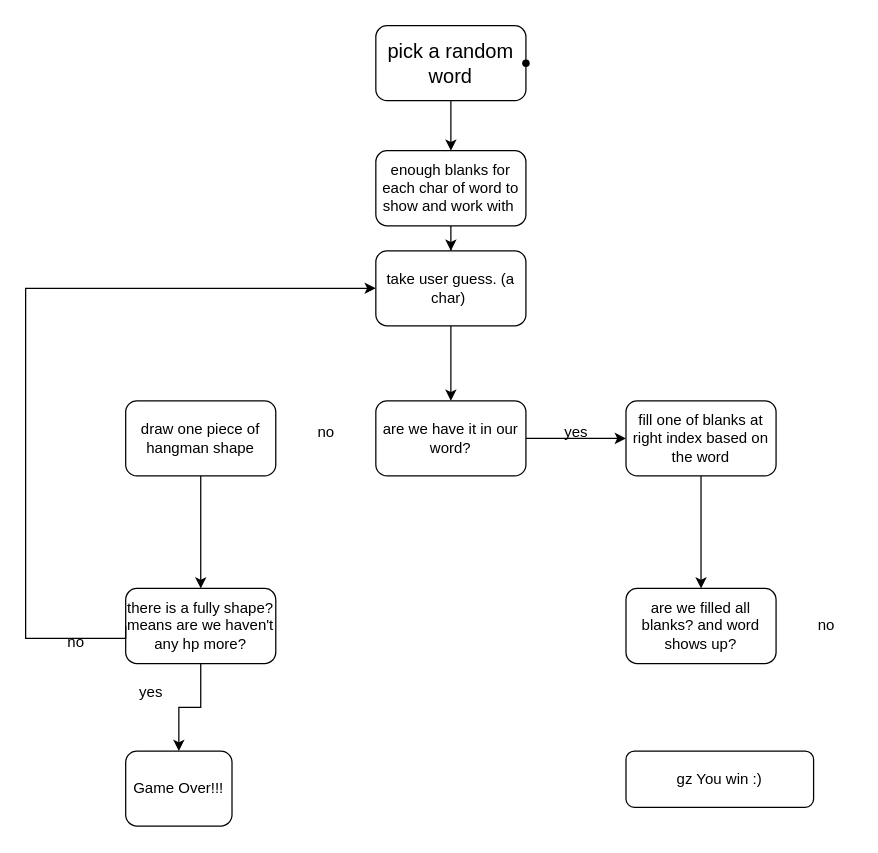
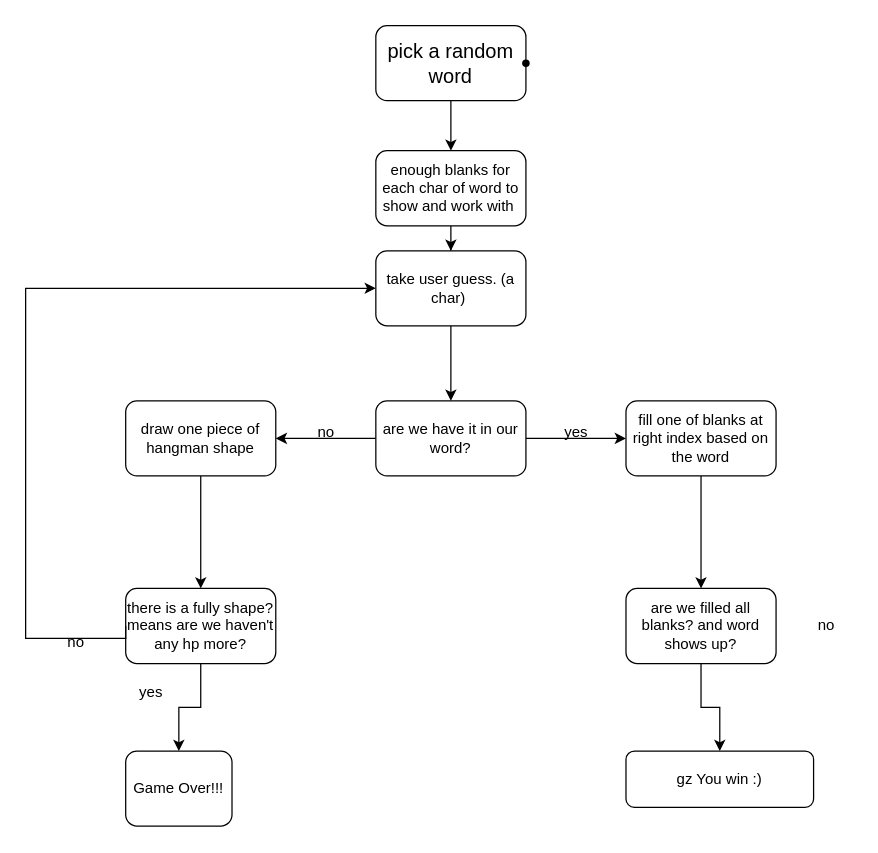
+ <mxCell id="7" value="" style="edgeStyle=orthogonalEdgeStyle;rounded=0;orthogonalLoop=1;jettySize=auto;html=1;" edge="1" parent="1" source="8" target="12"><mxGeometry relative="1" as="geometry" /></mxCell>
+ <mxCell id="19" value="" style="edgeStyle=orthogonalEdgeStyle;rounded=0;orthogonalLoop=1;jettySize=auto;html=1;" edge="1" parent="1" source="20" target="27"><mxGeometry relative="1" as="geometry" /></mxCell>
